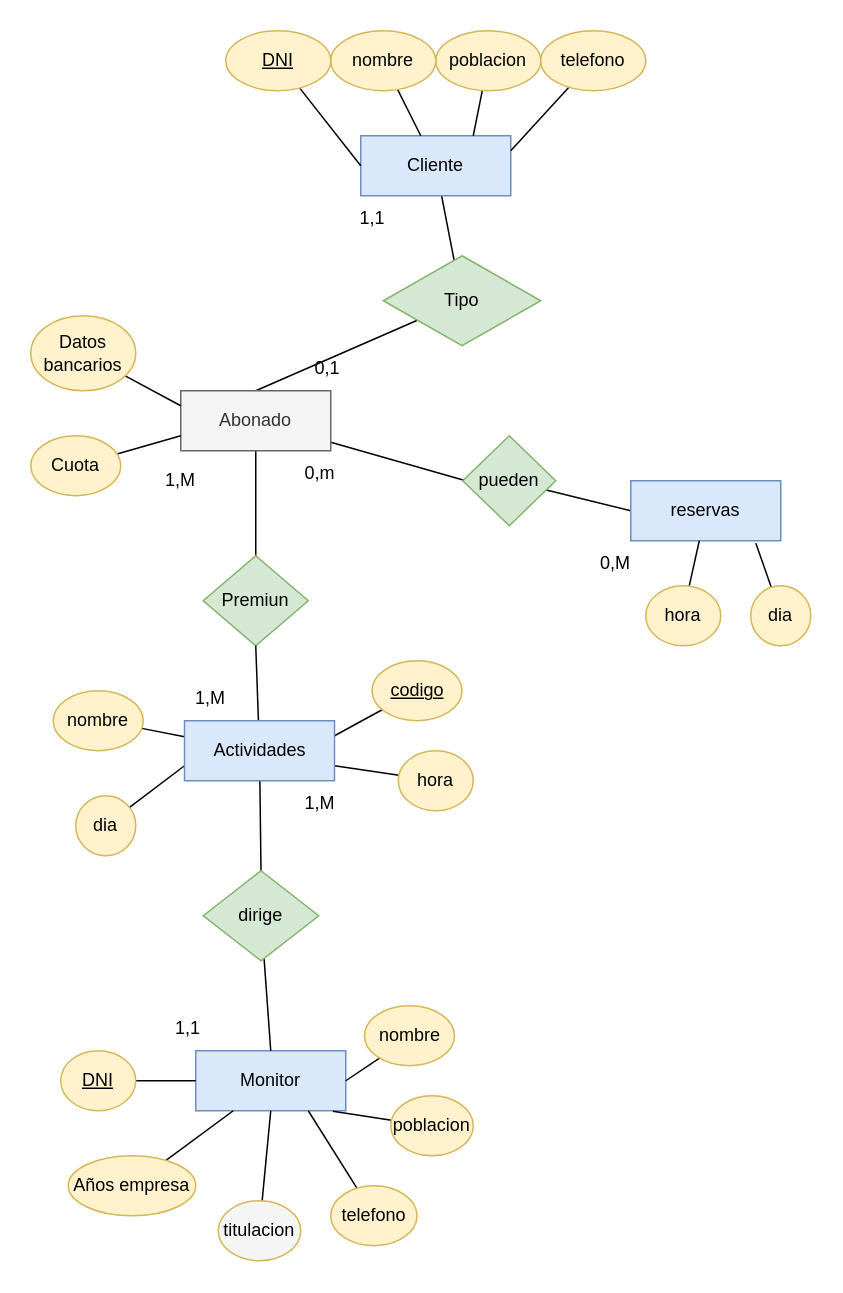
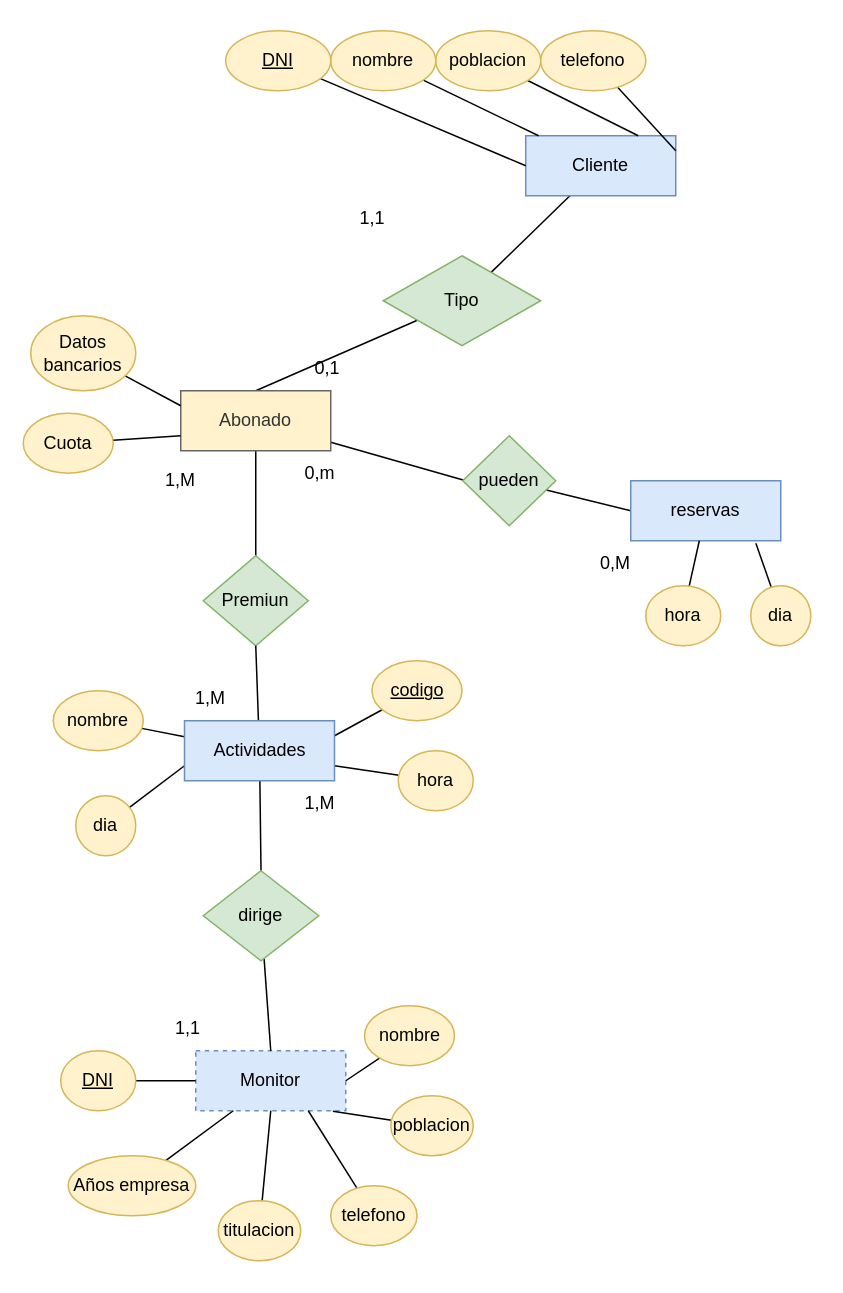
- <mxCell id="3" value="Cliente" style="whiteSpace=wrap;html=1;align=center;fillColor=#dae8fc;strokeColor=#6c8ebf;" parent="1" vertex="1"><mxGeometry x="240" y="90" width="100" height="40" as="geometry" /></mxCell>
+ <mxCell id="3" value="Cliente" style="whiteSpace=wrap;html=1;align=center;fillColor=#dae8fc;strokeColor=#6c8ebf;" parent="1" vertex="1"><mxGeometry x="350" y="90" width="100" height="40" as="geometry" /></mxCell>
- <mxCell id="16" value="Abonado" style="whiteSpace=wrap;html=1;align=center;fillColor=#f5f5f5;strokeColor=#666666;fontColor=#333333;" parent="1" vertex="1"><mxGeometry x="120" y="260" width="100" height="40" as="geometry" /></mxCell>
+ <mxCell id="16" value="Abonado" style="whiteSpace=wrap;html=1;align=center;fillColor=#fff2cc;strokeColor=#666666;fontColor=#333333;" parent="1" vertex="1"><mxGeometry x="120" y="260" width="100" height="40" as="geometry" /></mxCell>
- <mxCell id="20" value="Cuota" style="ellipse;whiteSpace=wrap;html=1;align=center;fillColor=#fff2cc;strokeColor=#d6b656;" parent="1" vertex="1"><mxGeometry x="20" y="290" width="60" height="40" as="geometry" /></mxCell>
+ <mxCell id="20" value="Cuota" style="ellipse;whiteSpace=wrap;html=1;align=center;fillColor=#fff2cc;strokeColor=#d6b656;" parent="1" vertex="1"><mxGeometry x="15" y="275" width="60" height="40" as="geometry" /></mxCell>
- <mxCell id="21" value="Monitor" style="whiteSpace=wrap;html=1;align=center;fillColor=#dae8fc;strokeColor=#6c8ebf;" parent="1" vertex="1"><mxGeometry x="130" y="700" width="100" height="40" as="geometry" /></mxCell>
+ <mxCell id="21" value="Monitor" style="whiteSpace=wrap;html=1;align=center;fillColor=#dae8fc;strokeColor=#6c8ebf;dashed=1;" parent="1" vertex="1"><mxGeometry x="130" y="700" width="100" height="40" as="geometry" /></mxCell>
- <mxCell id="41" value="titulacion" style="ellipse;whiteSpace=wrap;html=1;align=center;fillColor=#f5f5f5;strokeColor=#d6b656;" parent="1" vertex="1"><mxGeometry x="145" y="800" width="55" height="40" as="geometry" /></mxCell>
+ <mxCell id="41" value="titulacion" style="ellipse;whiteSpace=wrap;html=1;align=center;fillColor=#fff2cc;strokeColor=#d6b656;" parent="1" vertex="1"><mxGeometry x="145" y="800" width="55" height="40" as="geometry" /></mxCell>
